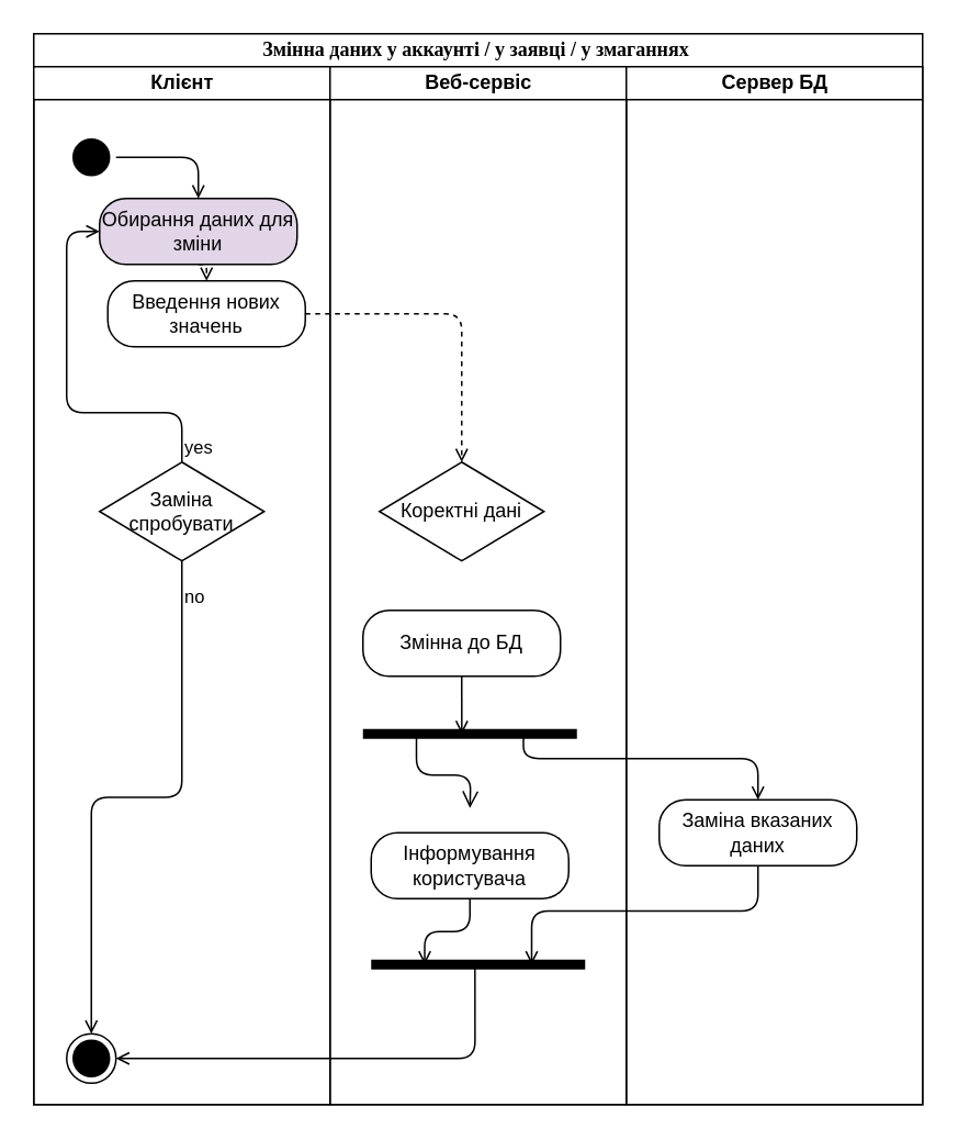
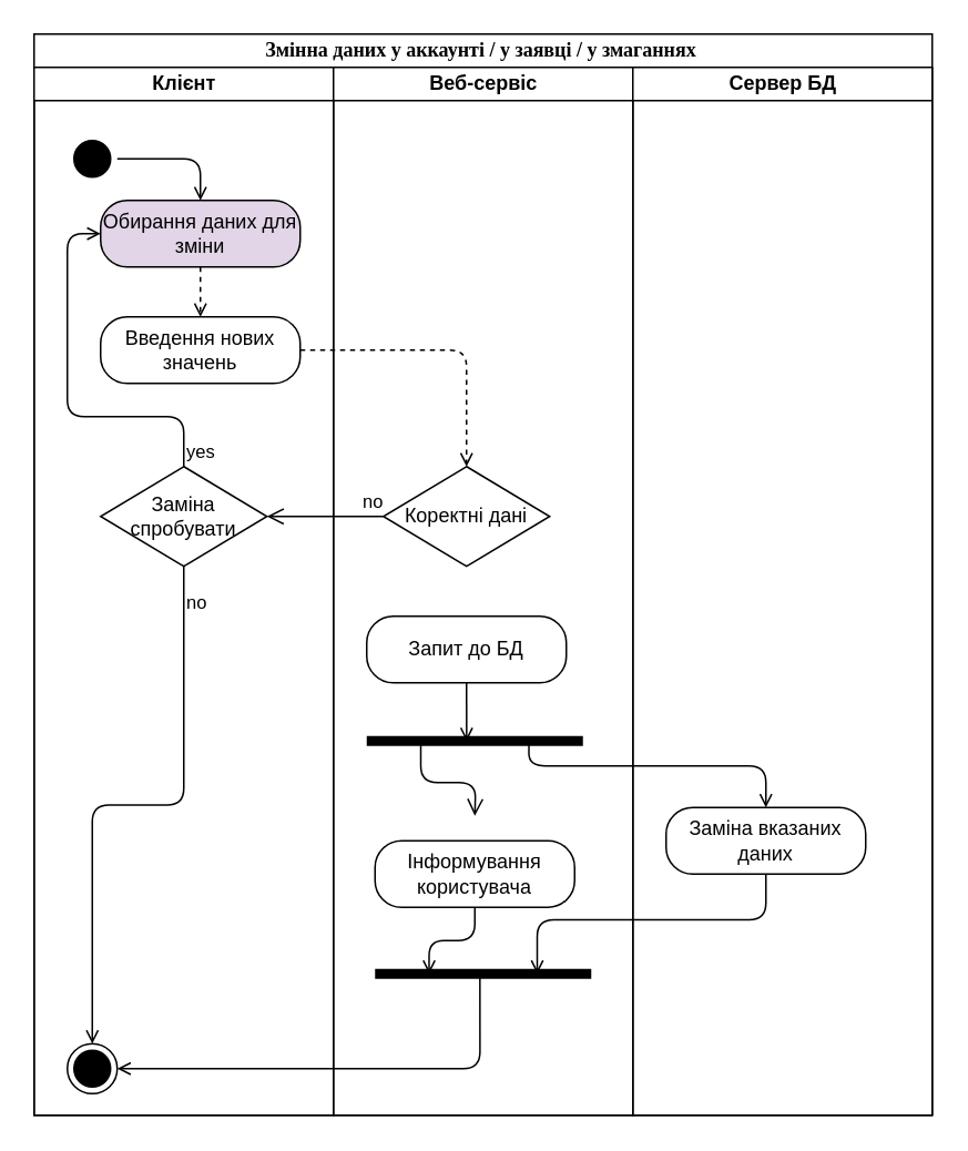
- <mxCell id="12" value="Введення нових значень" style="rounded=1;whiteSpace=wrap;html=1;arcSize=40;" vertex="1" parent="3"><mxGeometry x="45" y="130" width="120" height="40" as="geometry" /></mxCell>
+ <mxCell id="12" value="Введення нових значень" style="rounded=1;whiteSpace=wrap;html=1;arcSize=40;" vertex="1" parent="3"><mxGeometry x="40" y="150" width="120" height="40" as="geometry" /></mxCell>
+ <mxCell id="23" value="no" style="edgeStyle=orthogonalEdgeStyle;html=1;align=left;verticalAlign=bottom;endArrow=open;endSize=8;strokeColor=#000000;entryX=1;entryY=0.5;entryDx=0;entryDy=0;" edge="1" source="17" parent="2" target="8"><mxGeometry x="-0.6" relative="1" as="geometry"><mxPoint x="140" y="275" as="targetPoint" /><mxPoint as="offset" /></mxGeometry></mxCell>
- <mxCell id="19" value="Змінна до БД" style="rounded=1;whiteSpace=wrap;html=1;arcSize=40;" vertex="1" parent="14"><mxGeometry x="20" y="330" width="120" height="40" as="geometry" /></mxCell>
+ <mxCell id="19" value="Запит до БД" style="rounded=1;whiteSpace=wrap;html=1;arcSize=40;" vertex="1" parent="14"><mxGeometry x="20" y="330" width="120" height="40" as="geometry" /></mxCell>
